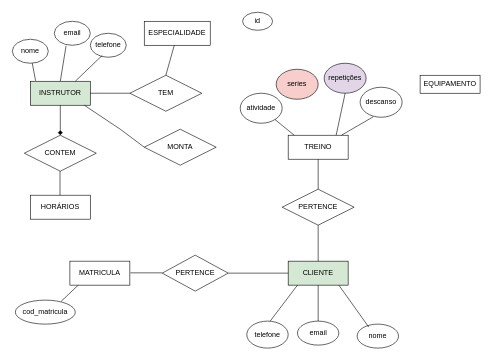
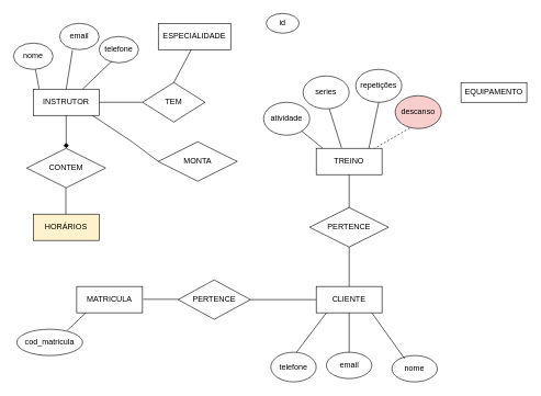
- <mxCell id="33" value="repetições" style="ellipse;whiteSpace=wrap;html=1;align=center;fillColor=#e1d5e7;" vertex="1" parent="1"><mxGeometry x="540" y="105" width="70" height="50" as="geometry" /></mxCell>
+ <mxCell id="33" value="repetições" style="ellipse;whiteSpace=wrap;html=1;align=center;" vertex="1" parent="1"><mxGeometry x="540" y="105" width="70" height="50" as="geometry" /></mxCell>
- <mxCell id="32" value="series" style="ellipse;whiteSpace=wrap;html=1;align=center;fillColor=#f8cecc;" vertex="1" parent="1"><mxGeometry x="460" y="115" width="70" height="50" as="geometry" /></mxCell>
+ <mxCell id="32" value="series" style="ellipse;whiteSpace=wrap;html=1;align=center;" vertex="1" parent="1"><mxGeometry x="460" y="115" width="70" height="50" as="geometry" /></mxCell>
- <mxCell id="2" value="INSTRUTOR" style="whiteSpace=wrap;html=1;align=center;fillColor=#d5e8d4;" vertex="1" parent="1"><mxGeometry x="50" y="135" width="100" height="40" as="geometry" /></mxCell>
+ <mxCell id="2" value="INSTRUTOR" style="whiteSpace=wrap;html=1;align=center;" vertex="1" parent="1"><mxGeometry x="50" y="135" width="100" height="40" as="geometry" /></mxCell>
- <mxCell id="16" value="TEM" style="shape=rhombus;perimeter=rhombusPerimeter;whiteSpace=wrap;html=1;align=center;" vertex="1" parent="1"><mxGeometry x="216" y="125" width="120" height="60" as="geometry" /></mxCell>
+ <mxCell id="16" value="TEM" style="shape=rhombus;perimeter=rhombusPerimeter;whiteSpace=wrap;html=1;align=center;" vertex="1" parent="1"><mxGeometry x="216" y="125" width="95" height="60" as="geometry" /></mxCell>
- <mxCell id="34" value="descanso" style="ellipse;whiteSpace=wrap;html=1;align=center;" vertex="1" parent="1"><mxGeometry x="600" y="145" width="70" height="50" as="geometry" /></mxCell>
+ <mxCell id="34" value="descanso" style="ellipse;whiteSpace=wrap;html=1;align=center;fillColor=#f8cecc;" vertex="1" parent="1"><mxGeometry x="600" y="145" width="70" height="50" as="geometry" /></mxCell>
+ <mxCell id="37" value="" style="endArrow=none;html=1;rounded=0;entryX=0.384;entryY=-0.02;entryDx=0;entryDy=0;exitX=0.571;exitY=1;exitDx=0;exitDy=0;entryPerimeter=0;exitPerimeter=0;" edge="1" parent="1" source="32" target="4"><mxGeometry relative="1" as="geometry"><mxPoint x="495" y="135" as="sourcePoint" /><mxPoint x="490" y="225" as="targetPoint" /><Array as="points" /></mxGeometry></mxCell>
- <mxCell id="36" value="" style="endArrow=none;html=1;rounded=0;exitX=0.314;exitY=0.984;exitDx=0;exitDy=0;entryX=0.888;entryY=0;entryDx=0;entryDy=0;entryPerimeter=0;exitPerimeter=0;" edge="1" parent="1" source="34" target="4"><mxGeometry relative="1" as="geometry"><mxPoint x="605" y="160" as="sourcePoint" /><mxPoint x="600" y="250" as="targetPoint" /><Array as="points" /></mxGeometry></mxCell>
+ <mxCell id="36" value="" style="endArrow=none;html=1;rounded=0;exitX=0.314;exitY=0.984;exitDx=0;exitDy=0;entryX=0.888;entryY=0;entryDx=0;entryDy=0;entryPerimeter=0;exitPerimeter=0;dashed=1;" edge="1" parent="1" source="34" target="4"><mxGeometry relative="1" as="geometry"><mxPoint x="605" y="160" as="sourcePoint" /><mxPoint x="600" y="250" as="targetPoint" /><Array as="points" /></mxGeometry></mxCell>
- <mxCell id="13" value="HORÁRIOS" style="whiteSpace=wrap;html=1;align=center;" vertex="1" parent="1"><mxGeometry x="50" y="325" width="100" height="40" as="geometry" /></mxCell>
+ <mxCell id="13" value="HORÁRIOS" style="whiteSpace=wrap;html=1;align=center;fillColor=#fff2cc;" vertex="1" parent="1"><mxGeometry x="50" y="325" width="100" height="40" as="geometry" /></mxCell>
- <mxCell id="6" value="CLIENTE" style="whiteSpace=wrap;html=1;align=center;fillColor=#d5e8d4;" vertex="1" parent="1"><mxGeometry x="480" y="435" width="100" height="40" as="geometry" /></mxCell>
+ <mxCell id="6" value="CLIENTE" style="whiteSpace=wrap;html=1;align=center;" vertex="1" parent="1"><mxGeometry x="480" y="435" width="100" height="40" as="geometry" /></mxCell>
